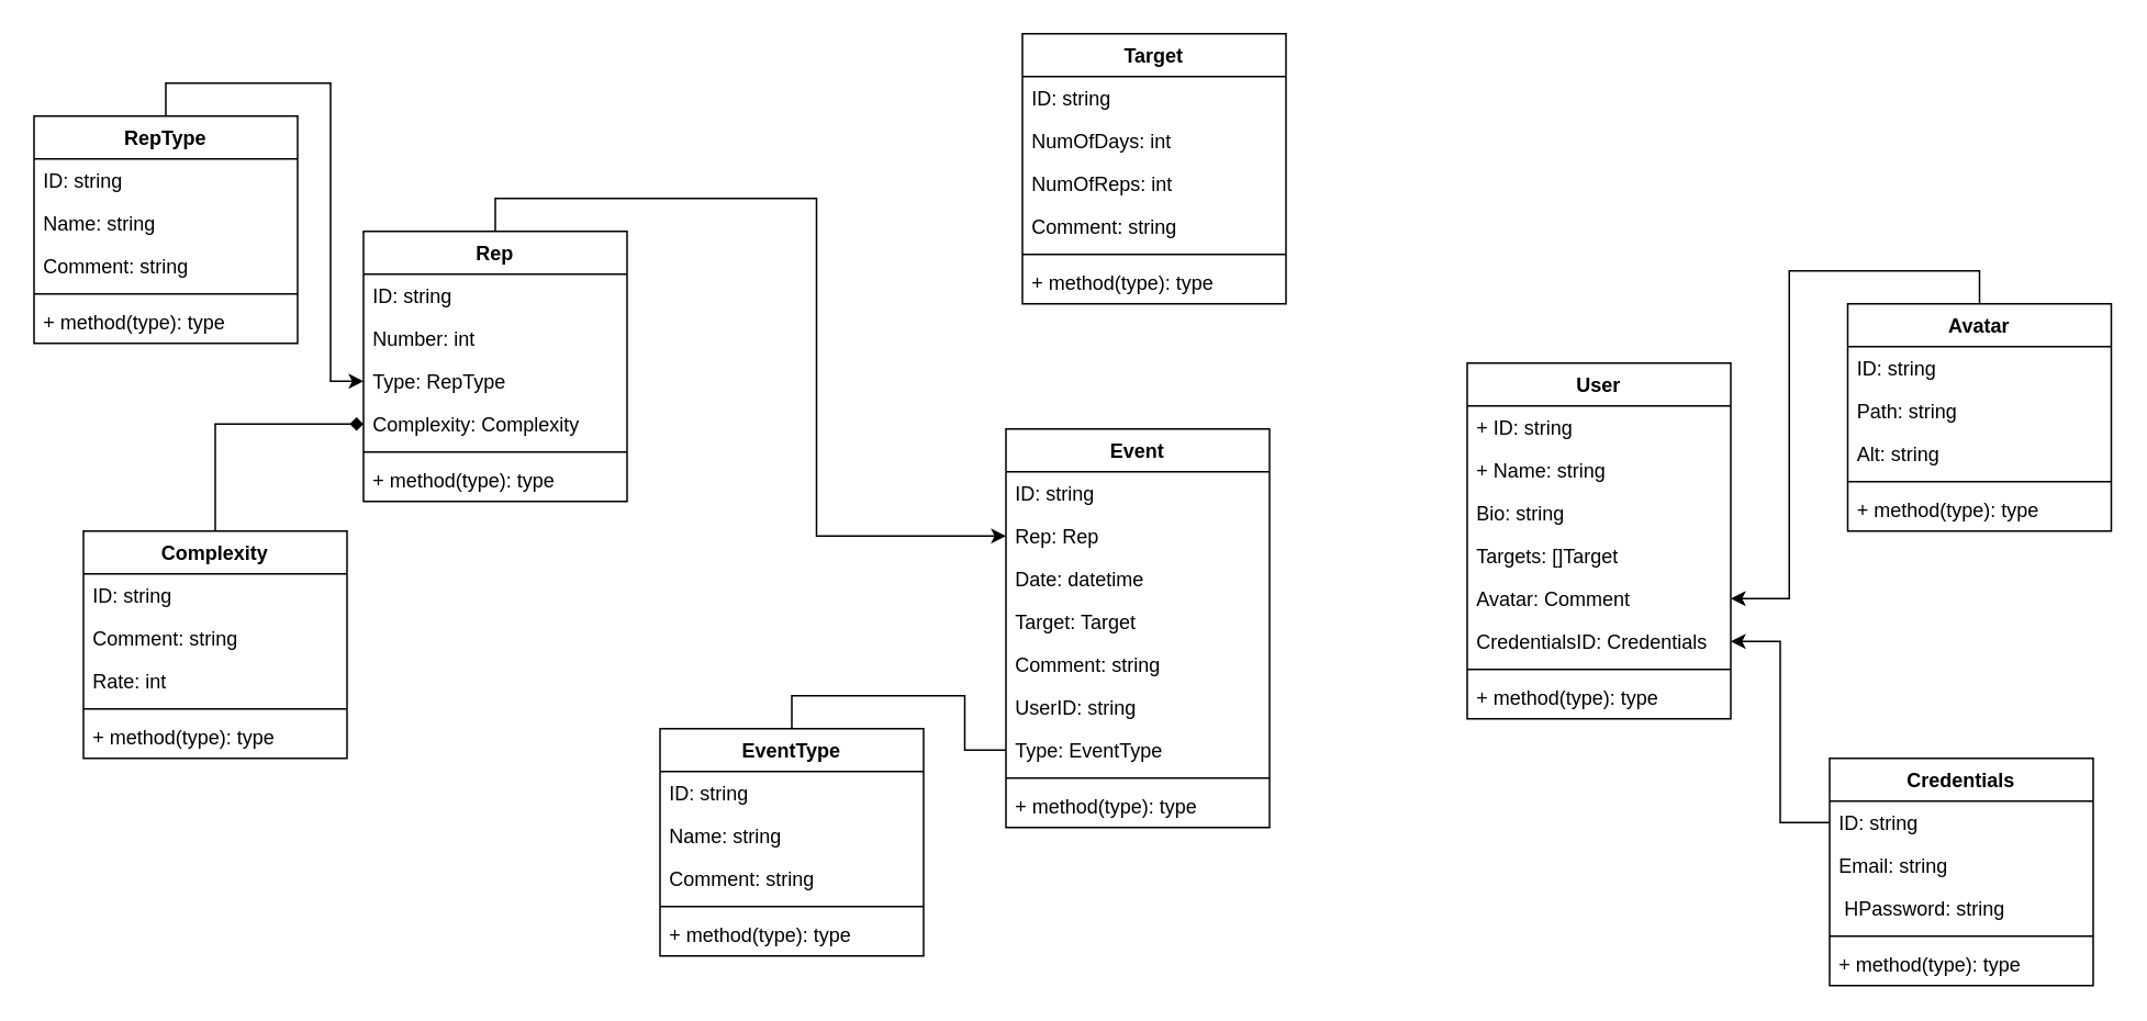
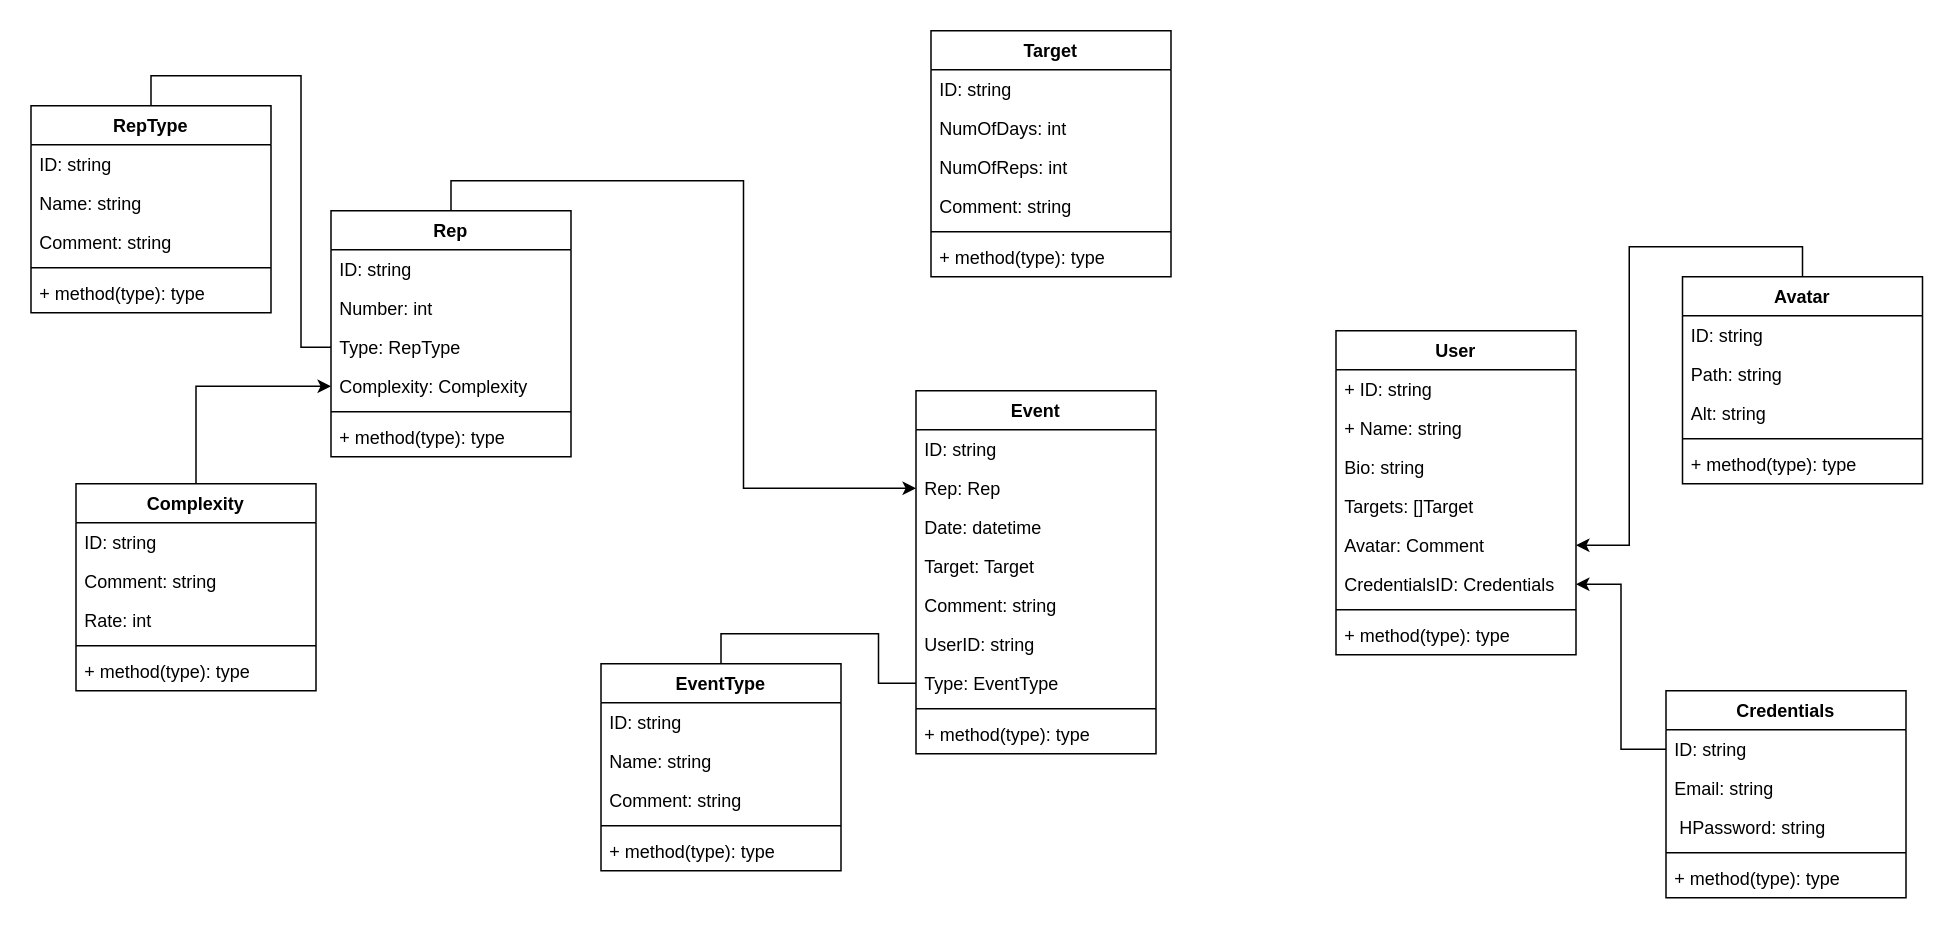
- <mxCell id="57" style="edgeStyle=orthogonalEdgeStyle;rounded=0;orthogonalLoop=1;jettySize=auto;html=1;exitX=0.5;exitY=0;exitDx=0;exitDy=0;entryX=0;entryY=0.5;entryDx=0;entryDy=0;" edge="1" parent="1" source="58" target="39"><mxGeometry relative="1" as="geometry" /></mxCell>
+ <mxCell id="57" style="edgeStyle=orthogonalEdgeStyle;rounded=0;orthogonalLoop=1;jettySize=auto;html=1;exitX=0.5;exitY=0;exitDx=0;exitDy=0;entryX=0;entryY=0.5;entryDx=0;entryDy=0;endArrow=none;" edge="1" parent="1" source="58" target="39"><mxGeometry relative="1" as="geometry" /></mxCell>
- <mxCell id="43" style="edgeStyle=orthogonalEdgeStyle;rounded=0;orthogonalLoop=1;jettySize=auto;html=1;exitX=0.5;exitY=0;exitDx=0;exitDy=0;entryX=0;entryY=0.5;entryDx=0;entryDy=0;endArrow=diamond;" edge="1" parent="1" source="44" target="40"><mxGeometry relative="1" as="geometry" /></mxCell>
+ <mxCell id="43" style="edgeStyle=orthogonalEdgeStyle;rounded=0;orthogonalLoop=1;jettySize=auto;html=1;exitX=0.5;exitY=0;exitDx=0;exitDy=0;entryX=0;entryY=0.5;entryDx=0;entryDy=0;" edge="1" parent="1" source="44" target="40"><mxGeometry relative="1" as="geometry" /></mxCell>
